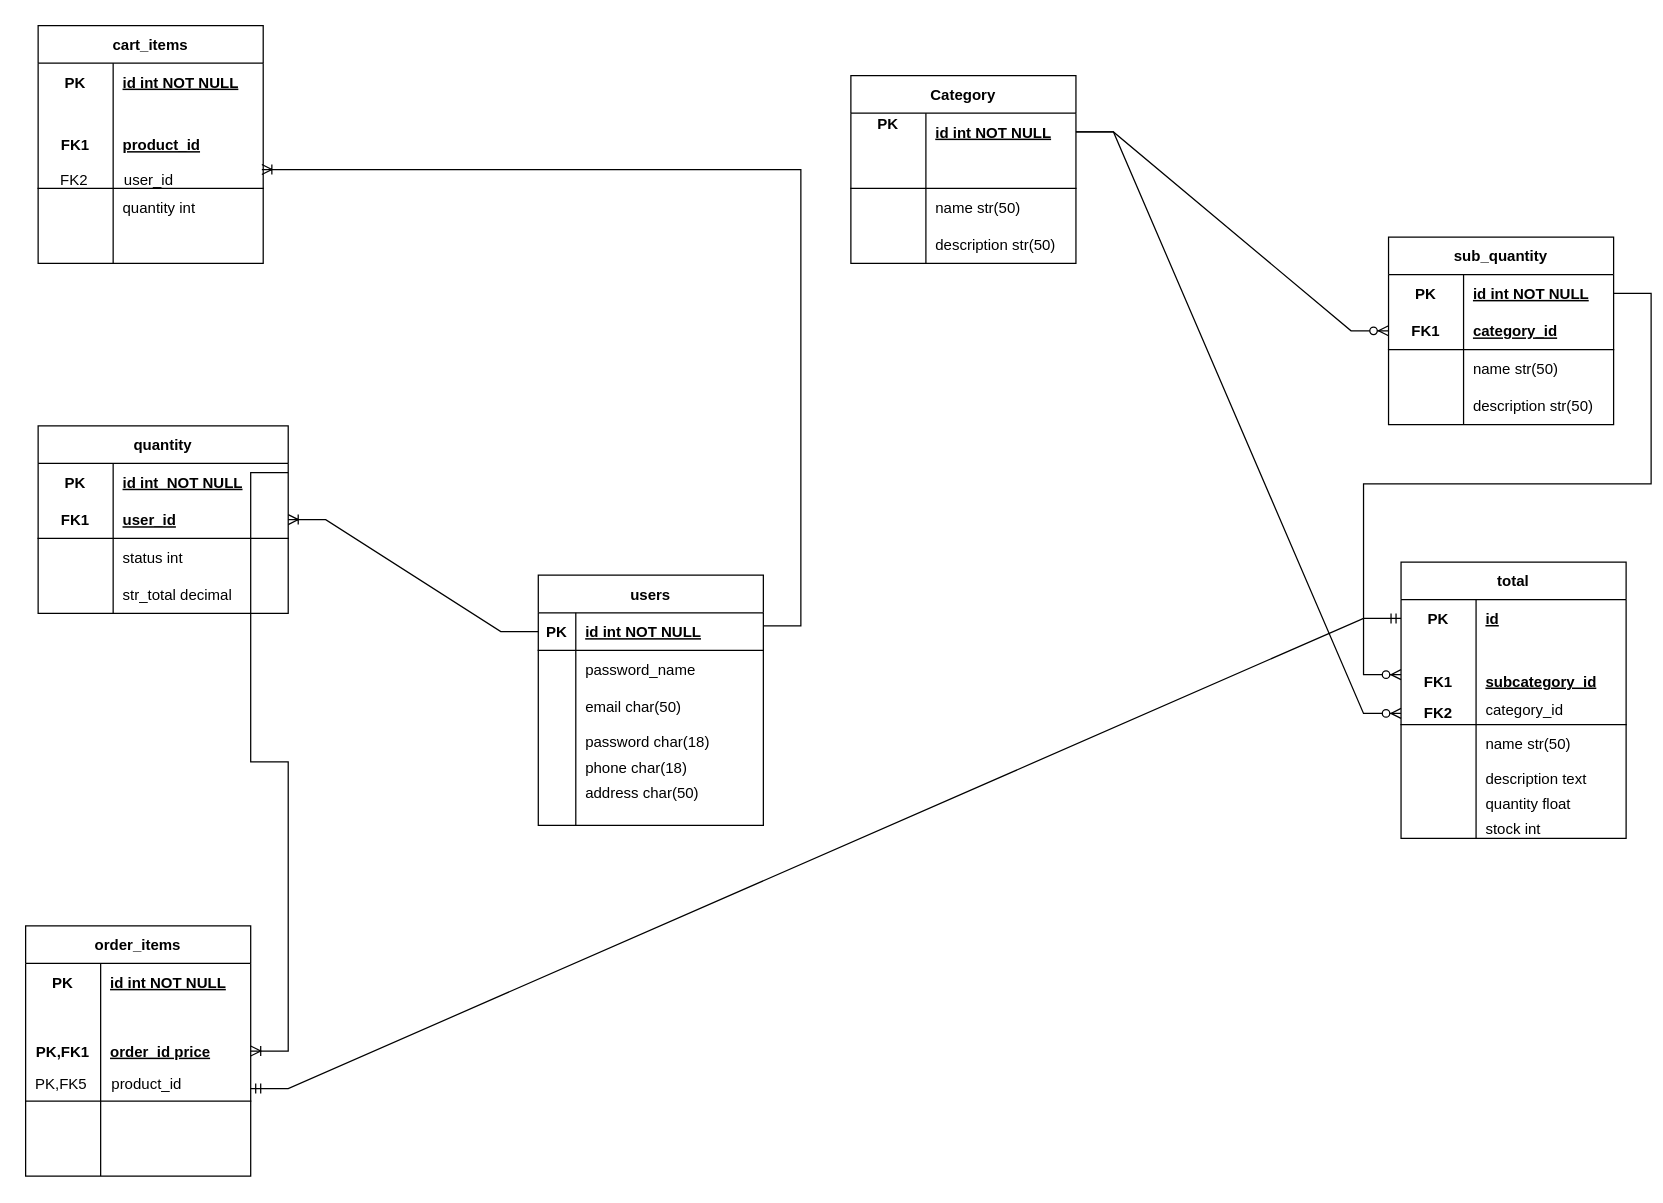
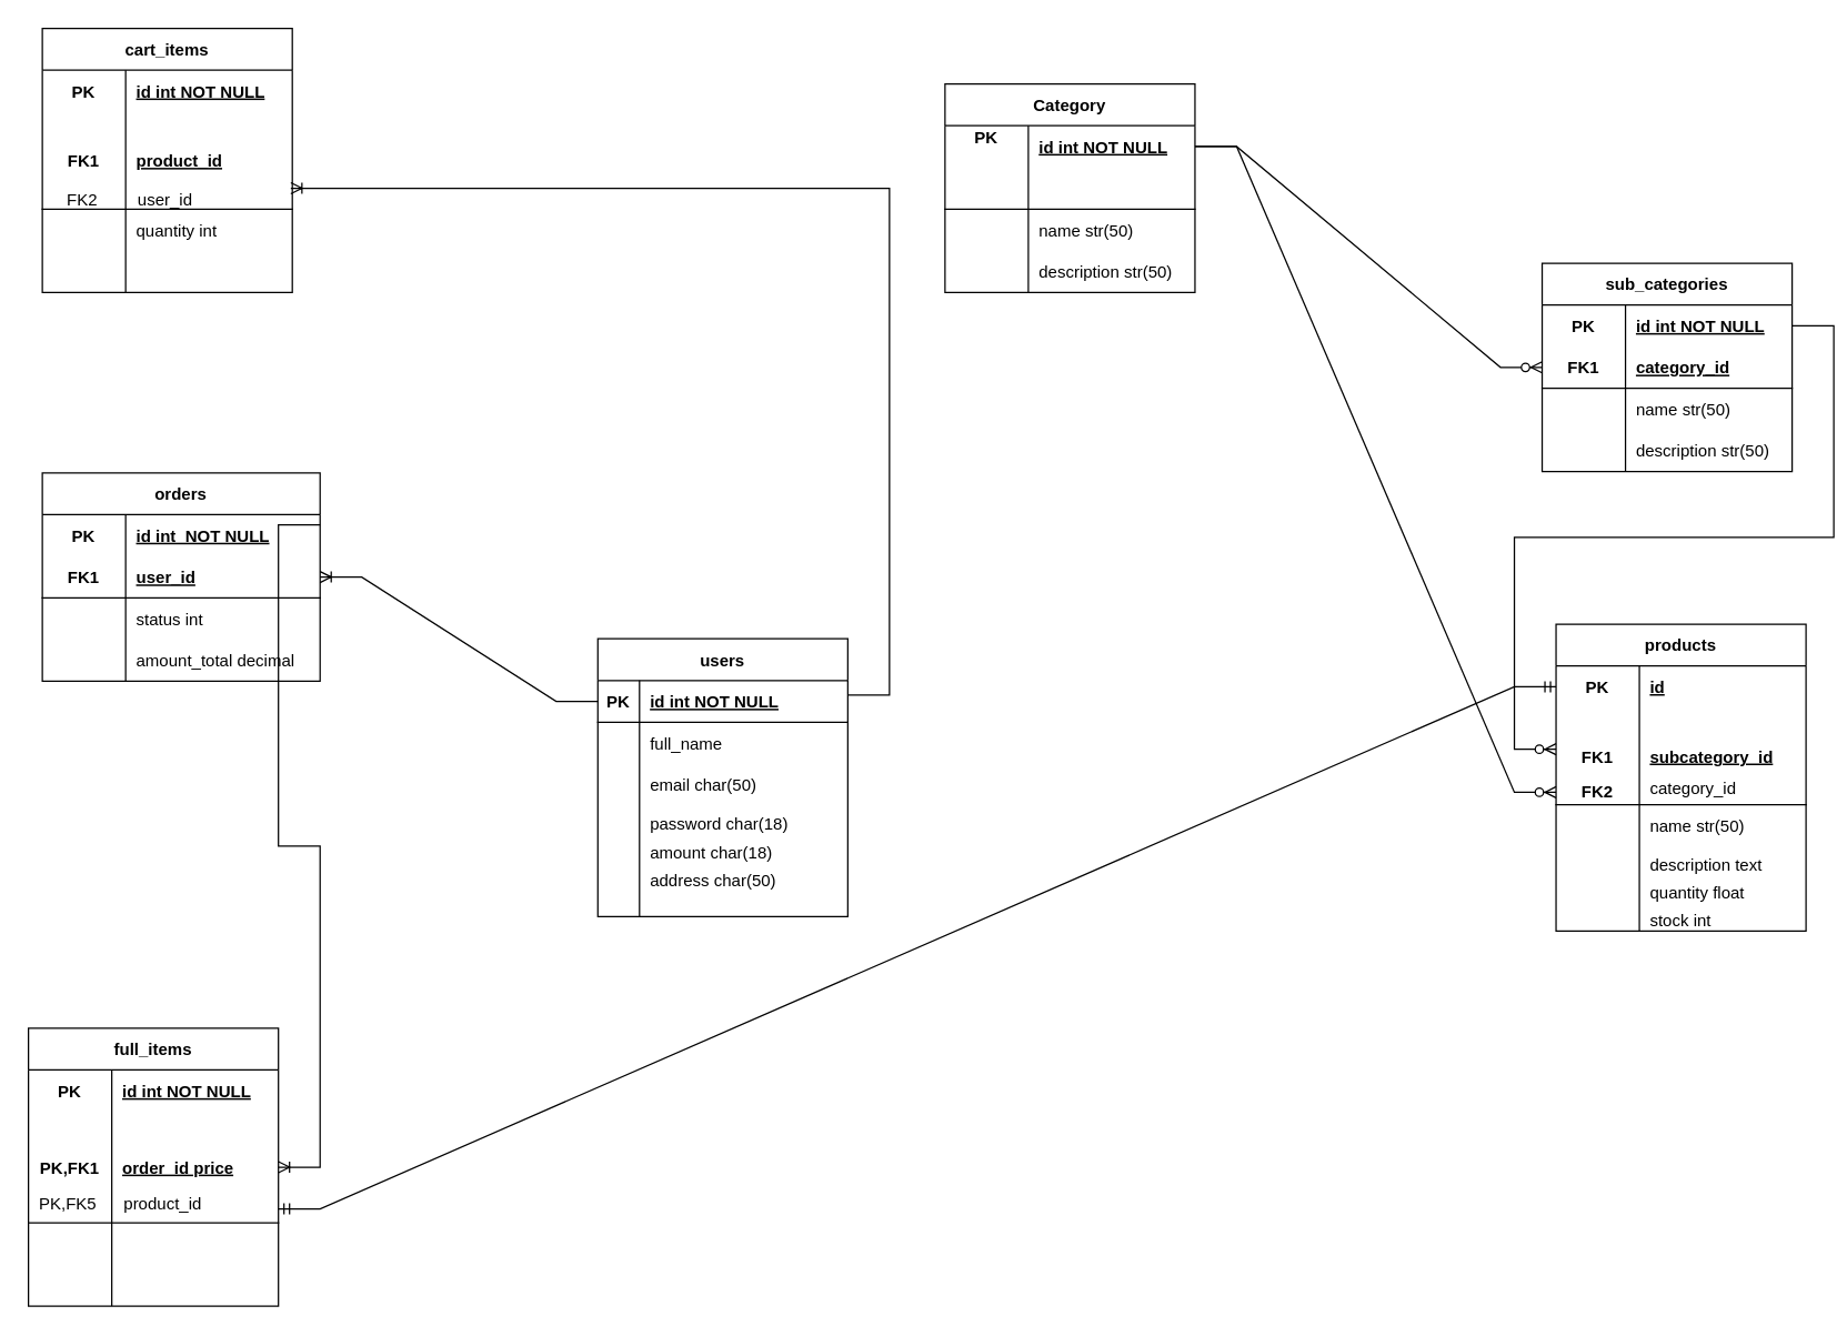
- <mxCell id="15" value="sub_quantity" style="shape=table;startSize=30;container=1;collapsible=1;childLayout=tableLayout;fixedRows=1;rowLines=0;fontStyle=1;align=center;resizeLast=1;" parent="1" vertex="1"><mxGeometry x="1110" y="189" width="180" height="150" as="geometry" /></mxCell>
+ <mxCell id="15" value="sub_categories" style="shape=table;startSize=30;container=1;collapsible=1;childLayout=tableLayout;fixedRows=1;rowLines=0;fontStyle=1;align=center;resizeLast=1;" parent="1" vertex="1"><mxGeometry x="1110" y="189" width="180" height="150" as="geometry" /></mxCell>
- <mxCell id="75" value="quantity" style="shape=table;startSize=30;container=1;collapsible=1;childLayout=tableLayout;fixedRows=1;rowLines=0;fontStyle=1;align=center;resizeLast=1;" parent="1" vertex="1"><mxGeometry x="30" y="340" width="200" height="150" as="geometry" /></mxCell>
+ <mxCell id="75" value="orders" style="shape=table;startSize=30;container=1;collapsible=1;childLayout=tableLayout;fixedRows=1;rowLines=0;fontStyle=1;align=center;resizeLast=1;" parent="1" vertex="1"><mxGeometry x="30" y="340" width="200" height="150" as="geometry" /></mxCell>
- <mxCell id="28" value="total" style="shape=table;startSize=30;container=1;collapsible=1;childLayout=tableLayout;fixedRows=1;rowLines=0;fontStyle=1;align=center;resizeLast=1;" parent="1" vertex="1"><mxGeometry x="1120" y="449" width="180" height="221" as="geometry" /></mxCell>
+ <mxCell id="28" value="products" style="shape=table;startSize=30;container=1;collapsible=1;childLayout=tableLayout;fixedRows=1;rowLines=0;fontStyle=1;align=center;resizeLast=1;" parent="1" vertex="1"><mxGeometry x="1120" y="449" width="180" height="221" as="geometry" /></mxCell>
- <mxCell id="87" value="str_total decimal" style="shape=partialRectangle;connectable=0;fillColor=none;top=0;left=0;bottom=0;right=0;align=left;spacingLeft=6;overflow=hidden;" parent="85" vertex="1"><mxGeometry x="60" width="140" height="30" as="geometry"><mxRectangle width="140" height="30" as="alternateBounds" /></mxGeometry></mxCell>
+ <mxCell id="87" value="amount_total decimal" style="shape=partialRectangle;connectable=0;fillColor=none;top=0;left=0;bottom=0;right=0;align=left;spacingLeft=6;overflow=hidden;" parent="85" vertex="1"><mxGeometry x="60" width="140" height="30" as="geometry"><mxRectangle width="140" height="30" as="alternateBounds" /></mxGeometry></mxCell>
- <mxCell id="66" value="password_name" style="shape=partialRectangle;connectable=0;fillColor=none;top=0;left=0;bottom=0;right=0;align=left;spacingLeft=6;overflow=hidden;" parent="64" vertex="1"><mxGeometry x="30" width="150" height="30" as="geometry"><mxRectangle width="150" height="30" as="alternateBounds" /></mxGeometry></mxCell>
+ <mxCell id="66" value="full_name" style="shape=partialRectangle;connectable=0;fillColor=none;top=0;left=0;bottom=0;right=0;align=left;spacingLeft=6;overflow=hidden;" parent="64" vertex="1"><mxGeometry x="30" width="150" height="30" as="geometry"><mxRectangle width="150" height="30" as="alternateBounds" /></mxGeometry></mxCell>
- <mxCell id="73" value="phone char(18)" style="text;whiteSpace=wrap;html=1;" parent="1" vertex="1"><mxGeometry x="466" y="599.5" width="130" height="40" as="geometry" /></mxCell>
+ <mxCell id="73" value="amount char(18)" style="text;whiteSpace=wrap;html=1;" parent="1" vertex="1"><mxGeometry x="466" y="599.5" width="130" height="40" as="geometry" /></mxCell>
- <mxCell id="88" value="order_items" style="shape=table;startSize=30;container=1;collapsible=1;childLayout=tableLayout;fixedRows=1;rowLines=0;fontStyle=1;align=center;resizeLast=1;" parent="1" vertex="1"><mxGeometry x="20" y="740" width="180" height="200" as="geometry" /></mxCell>
+ <mxCell id="88" value="full_items" style="shape=table;startSize=30;container=1;collapsible=1;childLayout=tableLayout;fixedRows=1;rowLines=0;fontStyle=1;align=center;resizeLast=1;" parent="1" vertex="1"><mxGeometry x="20" y="740" width="180" height="200" as="geometry" /></mxCell>
